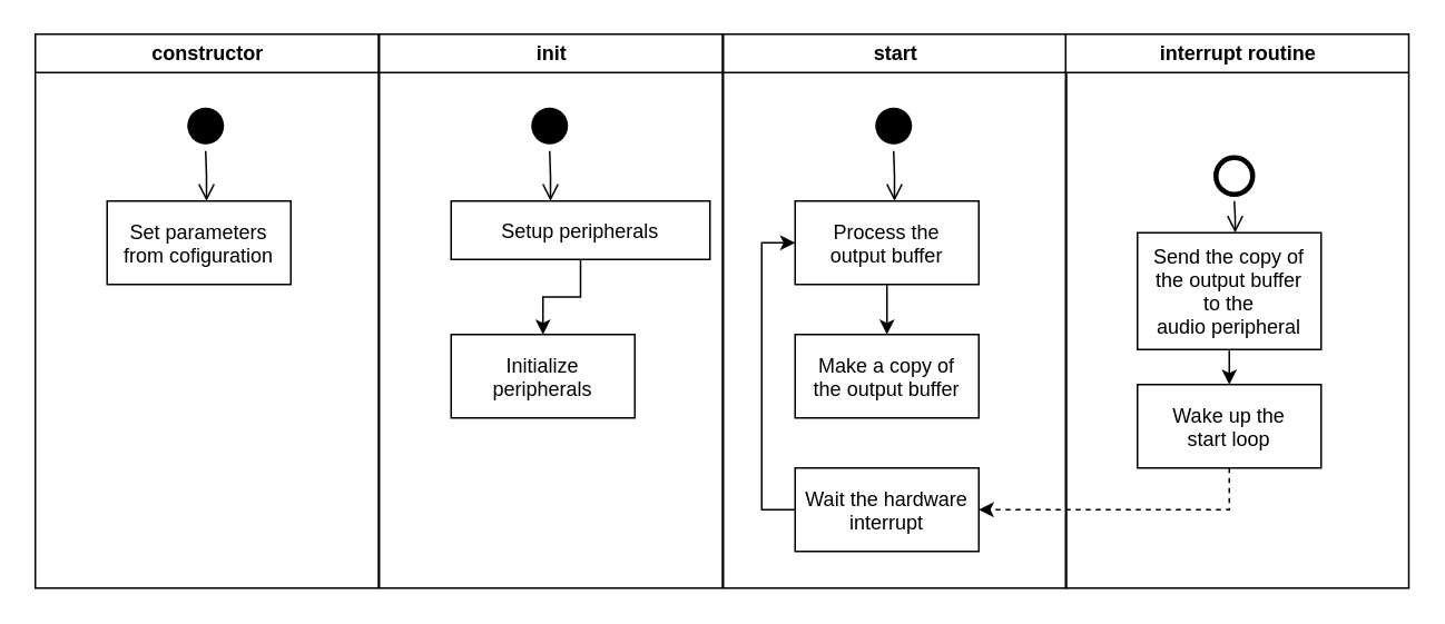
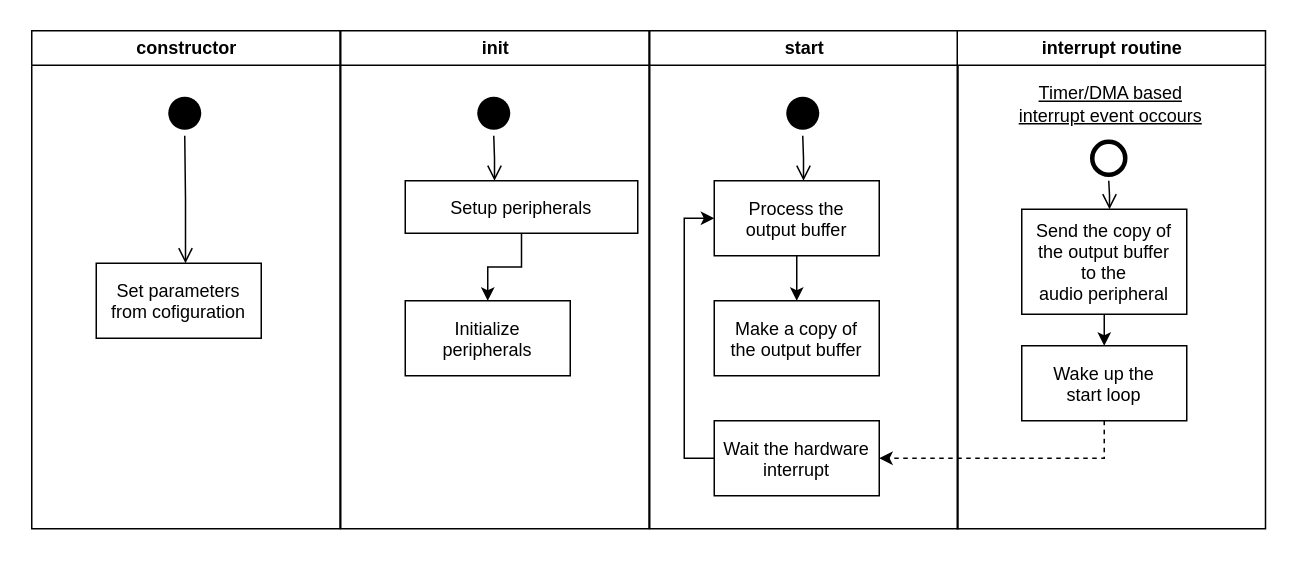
+ <mxCell id="22" value="Timer/DMA based&lt;br style=&quot;font-size: 12px;&quot;&gt;interrupt event occours" style="text;html=1;strokeColor=none;fillColor=none;align=center;verticalAlign=middle;whiteSpace=wrap;rounded=0;fontSize=12;fontStyle=4" vertex="1" parent="18"><mxGeometry x="27" y="39" width="150" height="20" as="geometry" /></mxCell>
- <mxCell id="5" value="Set parameters&#10;from cofiguration" style="" parent="2" vertex="1"><mxGeometry x="43" y="100" width="110" height="50" as="geometry" /></mxCell>
+ <mxCell id="5" value="Set parameters&#10;from cofiguration" style="" parent="2" vertex="1"><mxGeometry x="43" y="155" width="110" height="50" as="geometry" /></mxCell>
